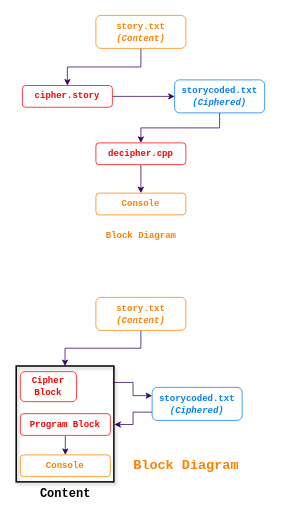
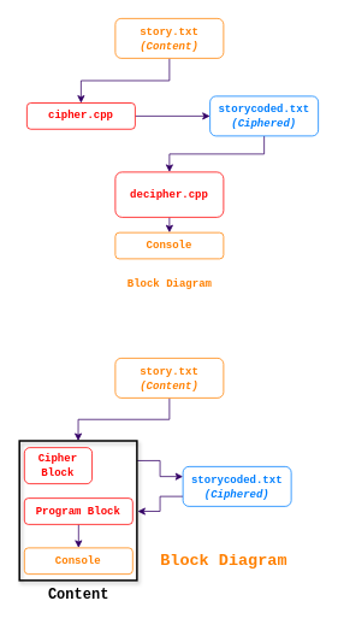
- <mxCell id="7" value="&lt;b&gt;&lt;font color=&quot;#ff0000&quot;&gt;cipher.story&lt;/font&gt;&lt;/b&gt;" style="rounded=1;whiteSpace=wrap;html=1;fontFamily=Courier New;strokeColor=#FF0000;" parent="1" vertex="1"><mxGeometry x="29" y="113.5" width="120" height="29" as="geometry" /></mxCell>
+ <mxCell id="7" value="&lt;b&gt;&lt;font color=&quot;#ff0000&quot;&gt;cipher.cpp&lt;/font&gt;&lt;/b&gt;" style="rounded=1;whiteSpace=wrap;html=1;fontFamily=Courier New;strokeColor=#FF0000;" parent="1" vertex="1"><mxGeometry x="29" y="113.5" width="120" height="29" as="geometry" /></mxCell>
- <mxCell id="9" value="&lt;b&gt;&lt;font color=&quot;#ff0000&quot;&gt;decipher.cpp&lt;/font&gt;&lt;/b&gt;" style="rounded=1;whiteSpace=wrap;html=1;fontFamily=Courier New;strokeColor=#FF0000;" parent="1" vertex="1"><mxGeometry x="127" y="190" width="120" height="29" as="geometry" /></mxCell>
+ <mxCell id="9" value="&lt;b&gt;&lt;font color=&quot;#ff0000&quot;&gt;decipher.cpp&lt;/font&gt;&lt;/b&gt;" style="rounded=1;whiteSpace=wrap;html=1;fontFamily=Courier New;strokeColor=#FF0000;" parent="1" vertex="1"><mxGeometry x="127" y="190" width="120" height="50" as="geometry" /></mxCell>
